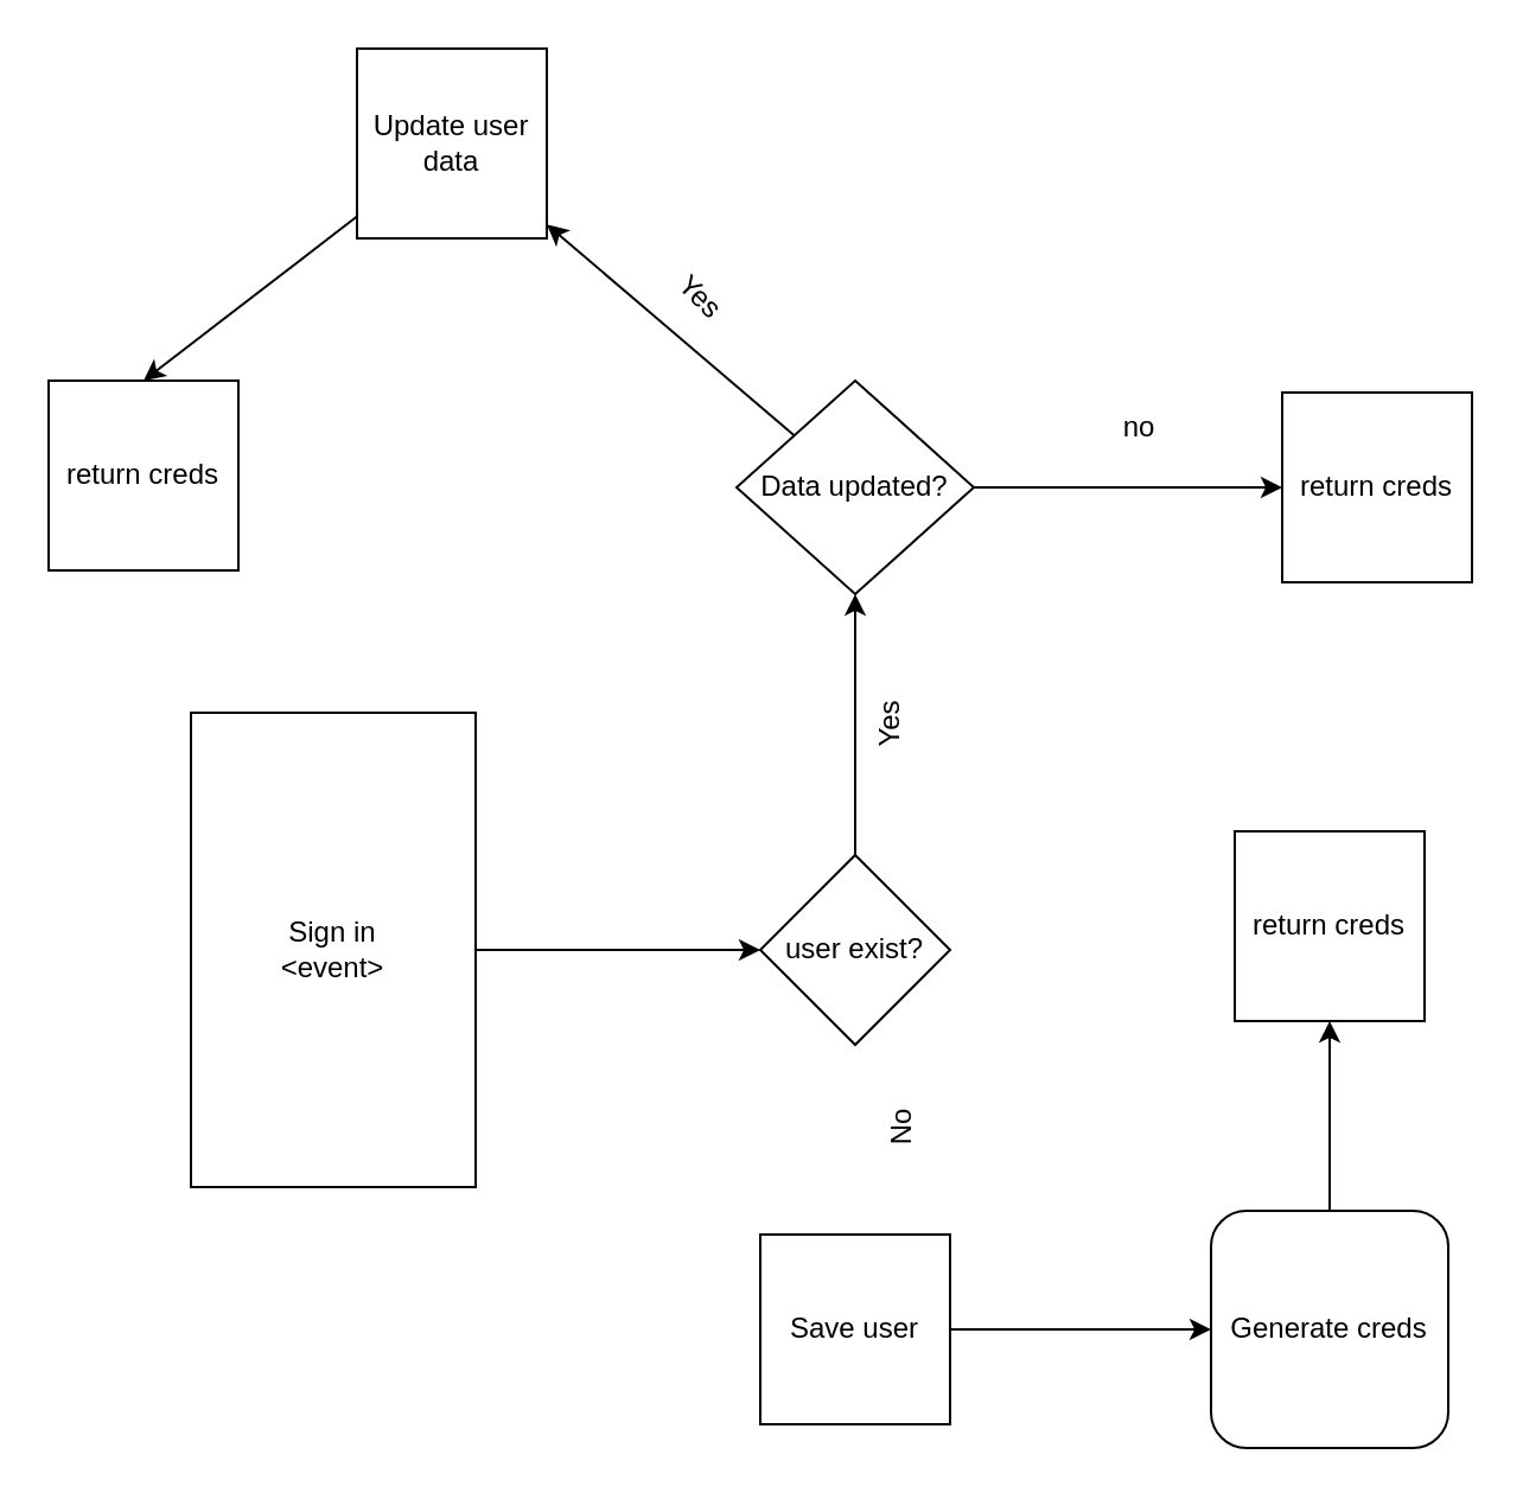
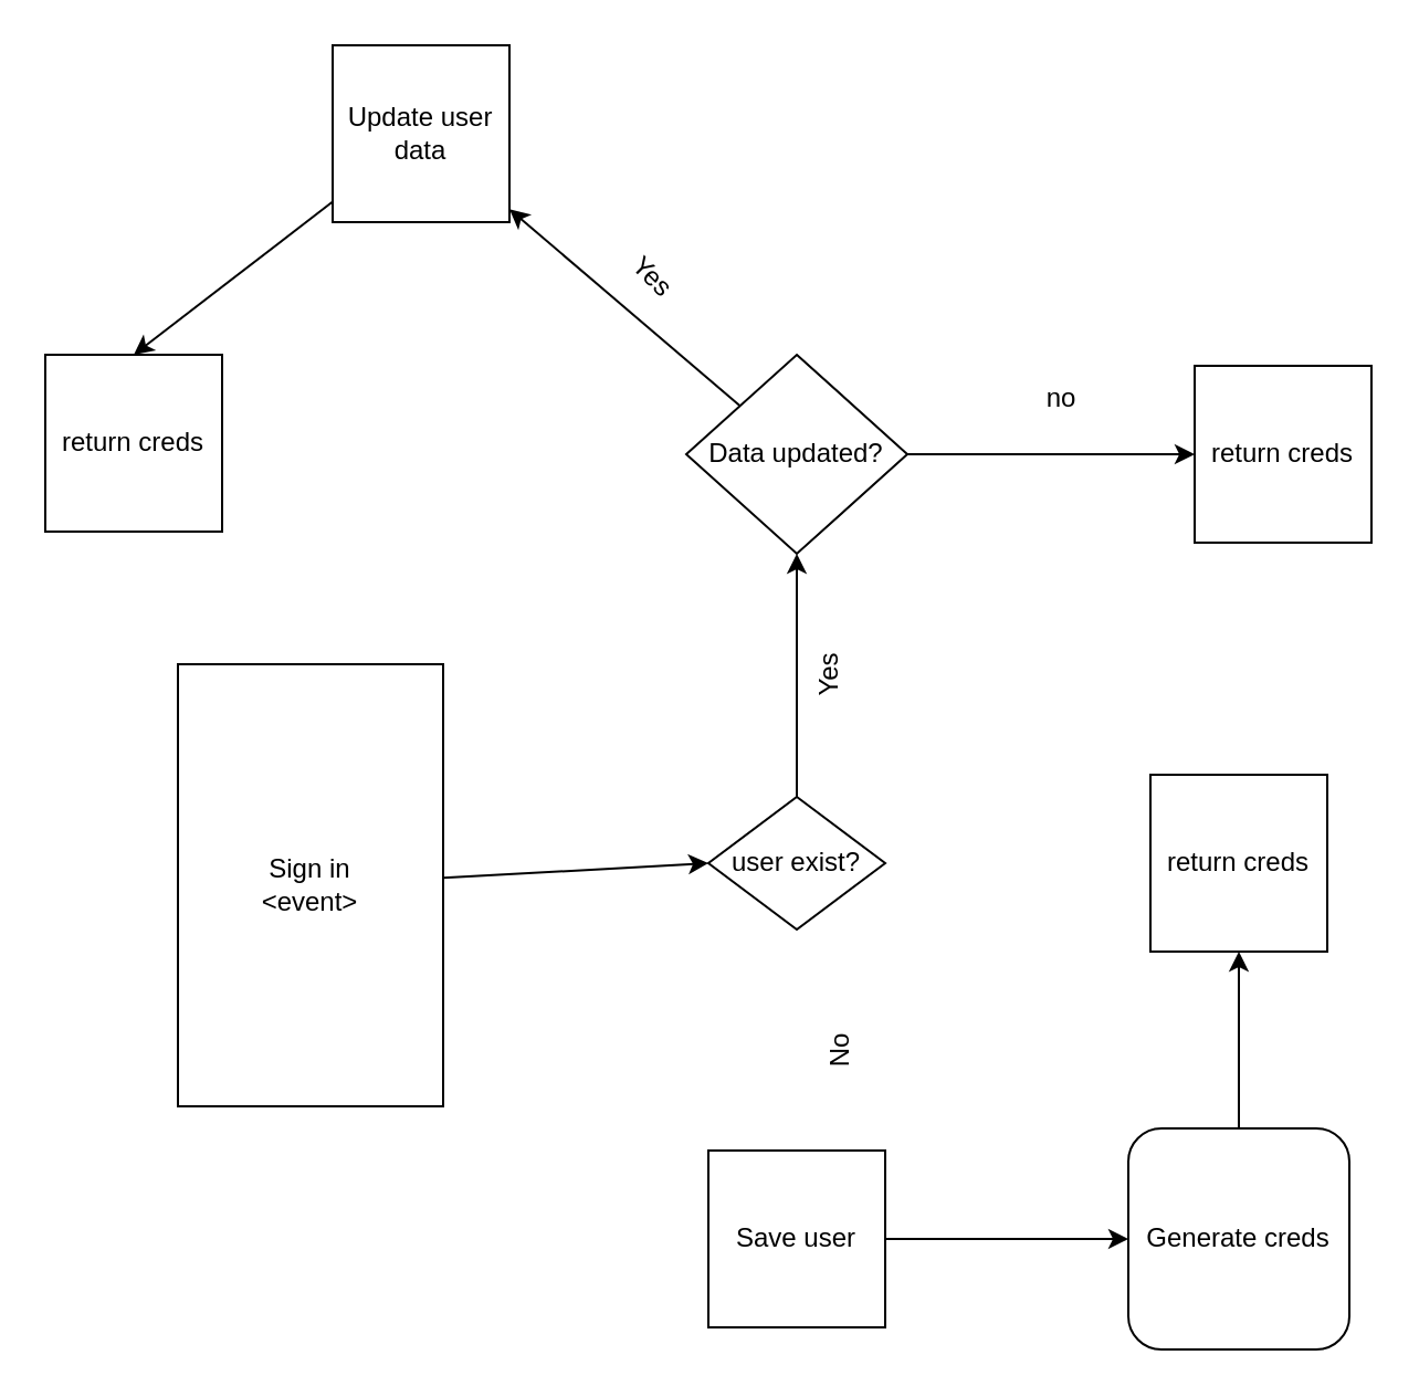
- <mxCell id="5" value="user exist?" style="rhombus;whiteSpace=wrap;html=1;" vertex="1" parent="1"><mxGeometry x="320" y="360" width="80" height="80" as="geometry" /></mxCell>
+ <mxCell id="5" value="user exist?" style="rhombus;whiteSpace=wrap;html=1;" vertex="1" parent="1"><mxGeometry x="320" y="360" width="80" height="60" as="geometry" /></mxCell>
